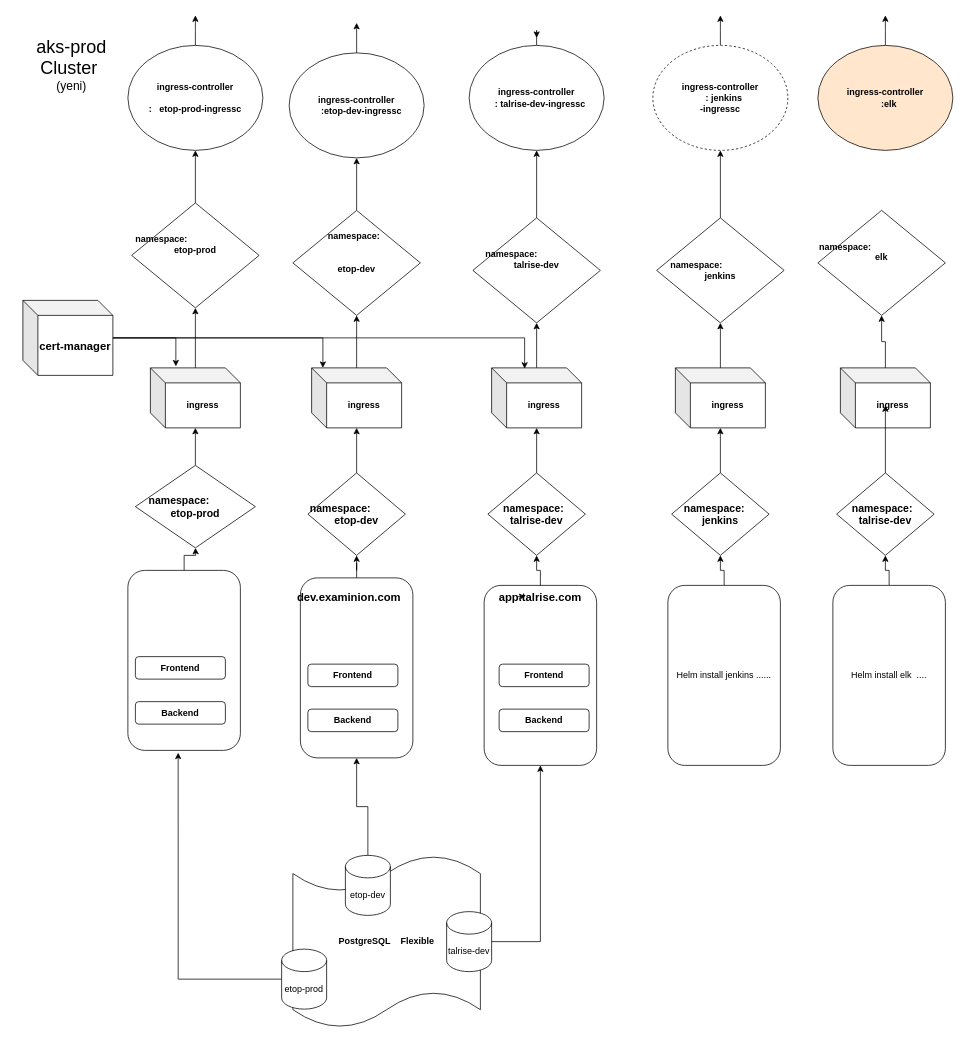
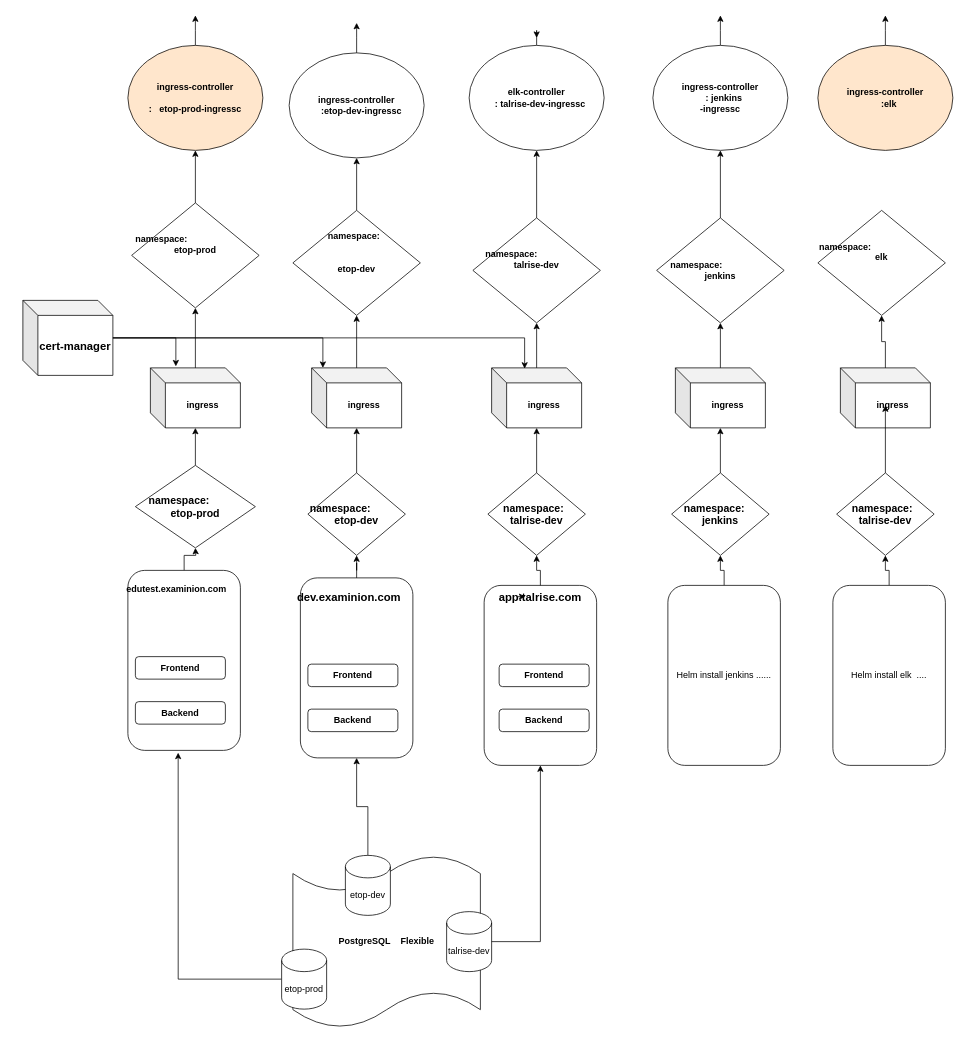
- <mxCell id="12" value="&lt;div&gt;&lt;font style=&quot;font-size: 24px;&quot;&gt;aks-prod Cluster&amp;nbsp; &lt;br&gt;&lt;/font&gt;&lt;/div&gt;&lt;div&gt;&lt;font size=&quot;3&quot;&gt;(yeni)&lt;/font&gt;&lt;/div&gt;&lt;div&gt;&lt;font size=&quot;3&quot;&gt;&lt;br&gt;&lt;/font&gt;&lt;/div&gt;" style="text;html=1;strokeColor=none;fillColor=none;align=center;verticalAlign=middle;whiteSpace=wrap;rounded=0;" parent="1" vertex="1"><mxGeometry y="30" width="150" height="130" as="geometry" x="20" /></mxCell>
- <mxCell id="5" value="&lt;div&gt;ingress-controller&lt;/div&gt;&lt;div&gt;&lt;br&gt;&lt;/div&gt;:&amp;nbsp;&amp;nbsp; etop-prod-ingressc" style="ellipse;whiteSpace=wrap;html=1;fontStyle=1" parent="1" vertex="1"><mxGeometry x="170" y="60" width="180" height="140" as="geometry" /></mxCell>
+ <mxCell id="5" value="&lt;div&gt;ingress-controller&lt;/div&gt;&lt;div&gt;&lt;br&gt;&lt;/div&gt;:&amp;nbsp;&amp;nbsp; etop-prod-ingressc" style="ellipse;whiteSpace=wrap;html=1;fontStyle=1;fillColor=#ffe6cc;" parent="1" vertex="1"><mxGeometry x="170" y="60" width="180" height="140" as="geometry" /></mxCell>
- <mxCell id="41" value="&lt;div&gt;ingress-controller&lt;/div&gt;&lt;div&gt;&amp;nbsp;&amp;nbsp; : talrise-dev-ingressc&lt;br&gt;&lt;/div&gt;" style="ellipse;whiteSpace=wrap;html=1;fontStyle=1" parent="1" vertex="1"><mxGeometry x="625" y="60" width="180" height="140" as="geometry" /></mxCell>
+ <mxCell id="41" value="&lt;div&gt;elk-controller&lt;/div&gt;&lt;div&gt;&amp;nbsp;&amp;nbsp; : talrise-dev-ingressc&lt;br&gt;&lt;/div&gt;" style="ellipse;whiteSpace=wrap;html=1;fontStyle=1" parent="1" vertex="1"><mxGeometry x="625" y="60" width="180" height="140" as="geometry" /></mxCell>
- <mxCell id="60" value="&lt;div&gt;ingress-controller&lt;/div&gt;&lt;div&gt;&amp;nbsp;&amp;nbsp; : jenkins&lt;br&gt;&lt;/div&gt;-ingressc" style="ellipse;whiteSpace=wrap;html=1;fontStyle=1;dashed=1;" vertex="1" parent="1"><mxGeometry x="870" y="60" width="180" height="140" as="geometry" /></mxCell>
+ <mxCell id="60" value="&lt;div&gt;ingress-controller&lt;/div&gt;&lt;div&gt;&amp;nbsp;&amp;nbsp; : jenkins&lt;br&gt;&lt;/div&gt;-ingressc" style="ellipse;whiteSpace=wrap;html=1;fontStyle=1" vertex="1" parent="1"><mxGeometry x="870" y="60" width="180" height="140" as="geometry" /></mxCell>
+ <mxCell id="32" value="edutest.examinion.com" style="text;html=1;strokeColor=none;fillColor=none;align=center;verticalAlign=middle;whiteSpace=wrap;rounded=0;fontStyle=1" parent="1" vertex="1"><mxGeometry x="205" y="770" width="60" height="30" as="geometry" /></mxCell>
